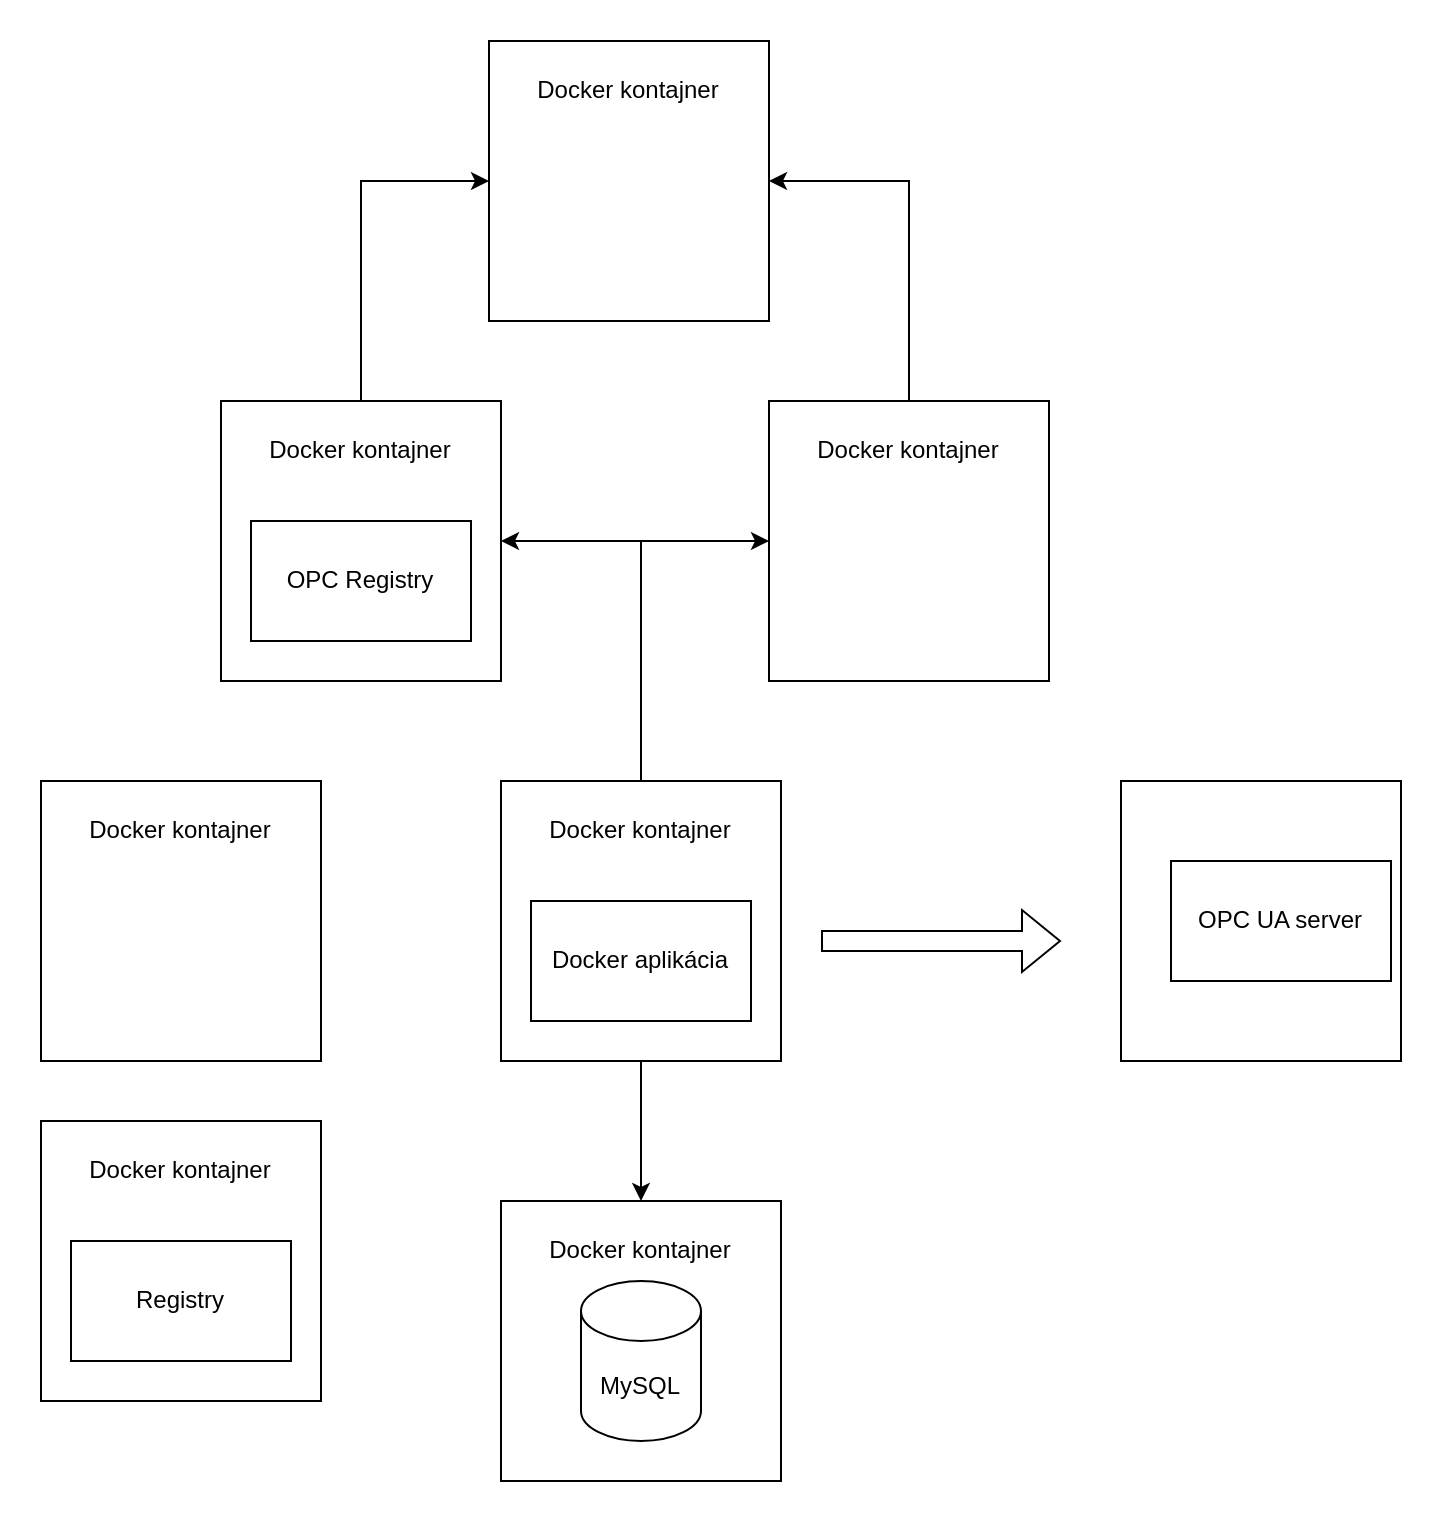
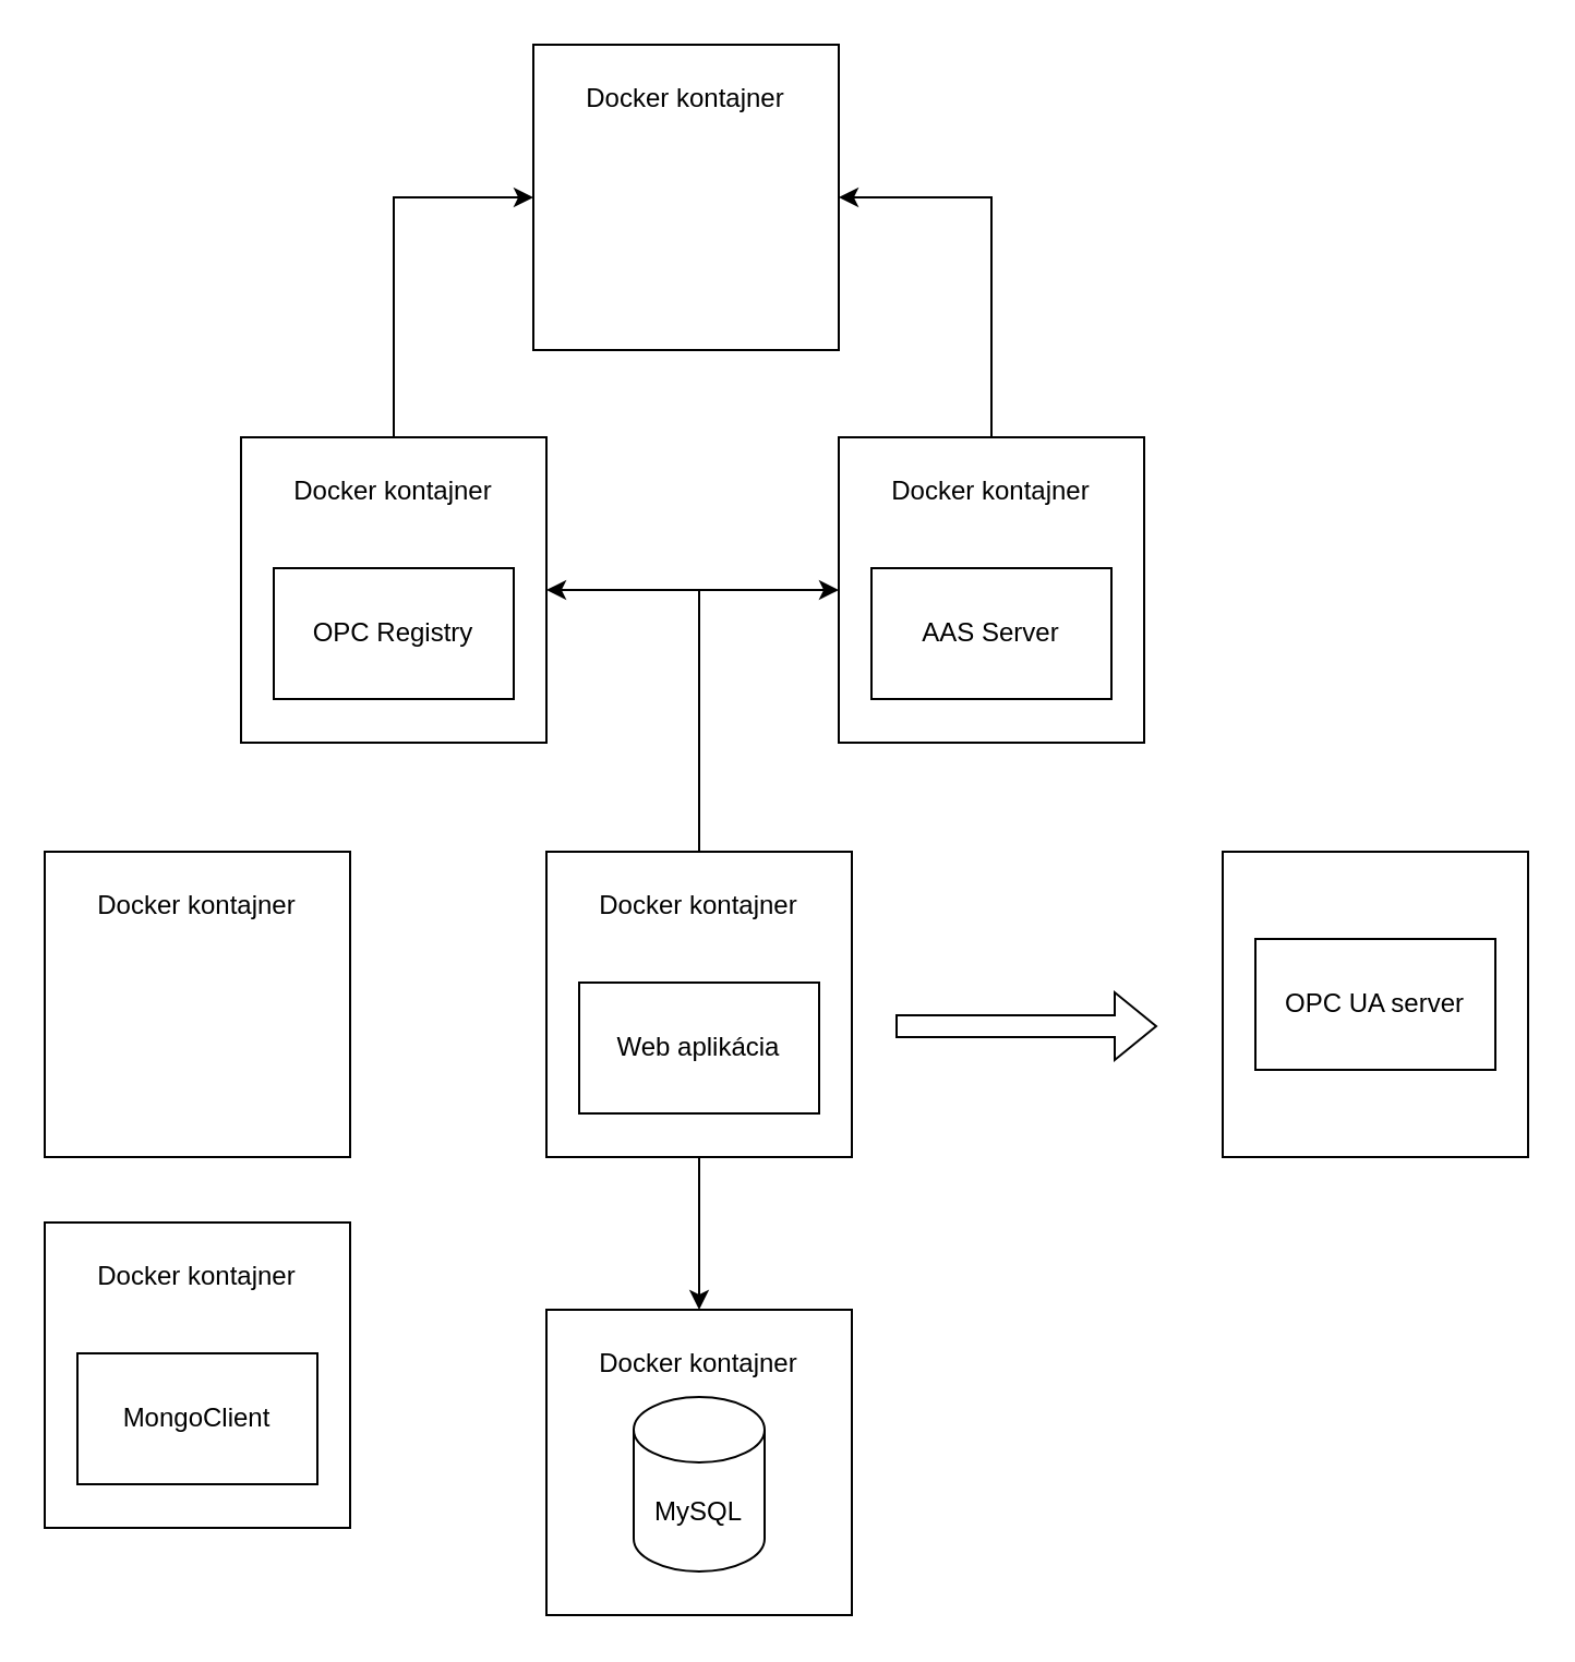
+ <mxCell id="12" value="AAS Server" style="rounded=0;whiteSpace=wrap;html=1;" vertex="1" parent="1"><mxGeometry x="399" y="260" width="110" height="60" as="geometry" /></mxCell>
- <mxCell id="22" value="OPC UA server" style="rounded=0;whiteSpace=wrap;html=1;" vertex="1" parent="1"><mxGeometry x="585" y="430" width="110" height="60" as="geometry" /></mxCell>
+ <mxCell id="22" value="OPC UA server" style="rounded=0;whiteSpace=wrap;html=1;" vertex="1" parent="1"><mxGeometry x="575" y="430" width="110" height="60" as="geometry" /></mxCell>
- <mxCell id="15" value="Docker aplikácia" style="rounded=0;whiteSpace=wrap;html=1;" vertex="1" parent="1"><mxGeometry x="265" y="450" width="110" height="60" as="geometry" /></mxCell>
+ <mxCell id="15" value="Web aplikácia" style="rounded=0;whiteSpace=wrap;html=1;" vertex="1" parent="1"><mxGeometry x="265" y="450" width="110" height="60" as="geometry" /></mxCell>
- <mxCell id="28" value="Registry" style="rounded=0;whiteSpace=wrap;html=1;" vertex="1" parent="1"><mxGeometry x="35" y="620" width="110" height="60" as="geometry" /></mxCell>
+ <mxCell id="28" value="MongoClient" style="rounded=0;whiteSpace=wrap;html=1;" vertex="1" parent="1"><mxGeometry x="35" y="620" width="110" height="60" as="geometry" /></mxCell>
